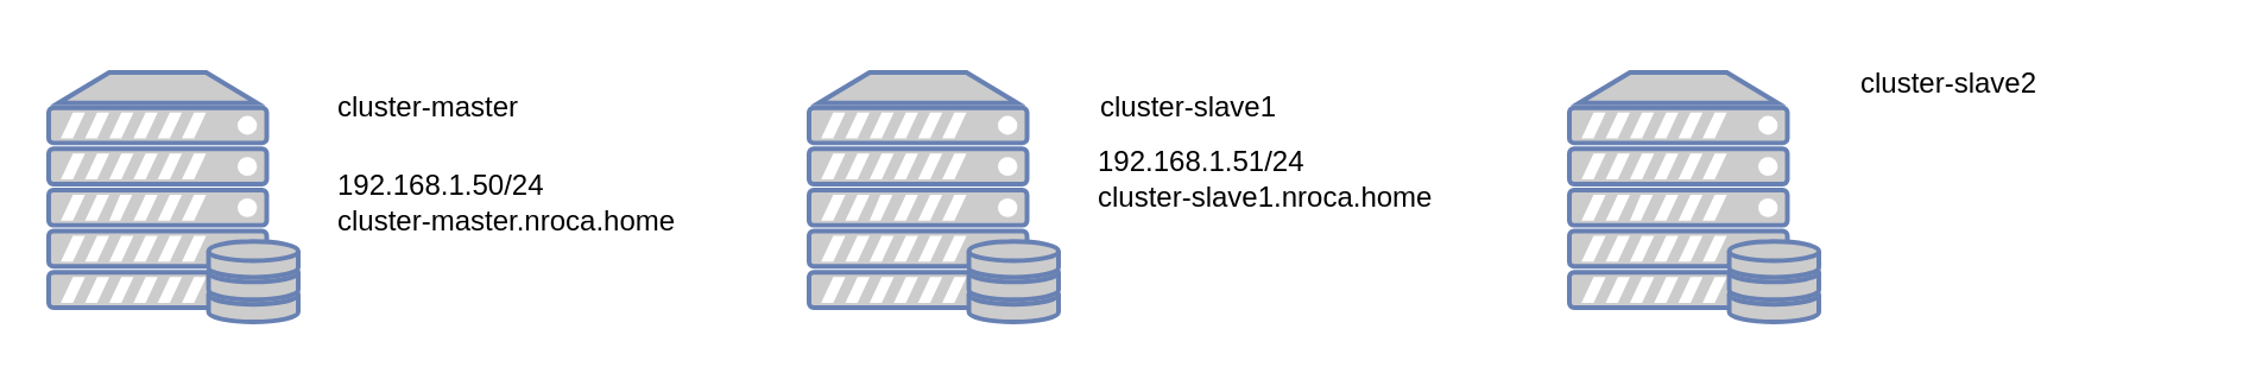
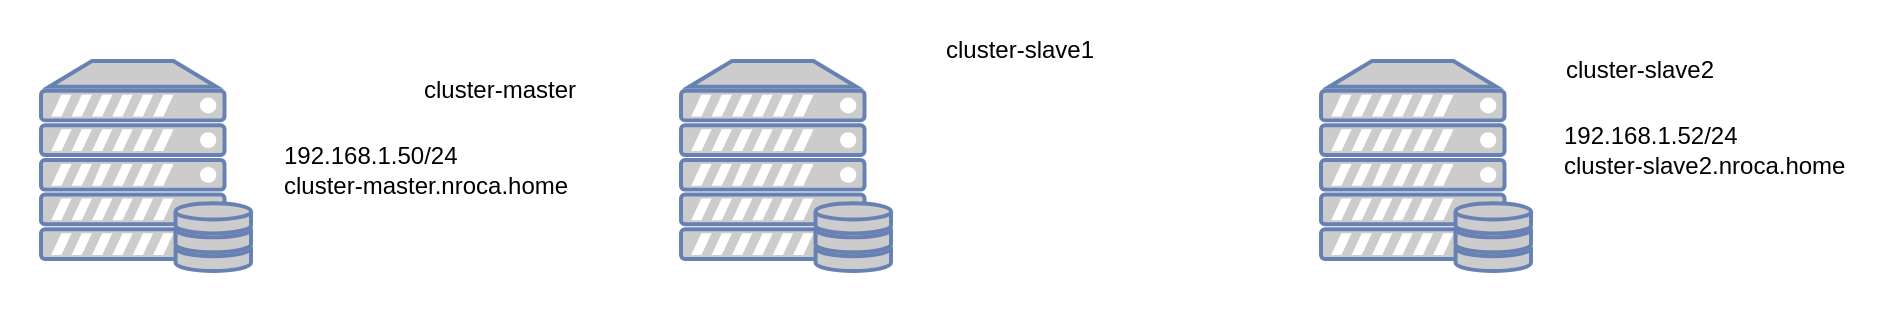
- <mxCell id="5" value="cluster-master" style="text;html=1;align=center;verticalAlign=middle;whiteSpace=wrap;rounded=0;" vertex="1" parent="1"><mxGeometry x="140" y="30" width="80" height="30" as="geometry" /></mxCell>
+ <mxCell id="5" value="cluster-master" style="text;html=1;align=center;verticalAlign=middle;whiteSpace=wrap;rounded=0;" vertex="1" parent="1"><mxGeometry x="210" y="30" width="80" height="30" as="geometry" /></mxCell>
- <mxCell id="7" value="cluster-slave1" style="text;html=1;align=center;verticalAlign=middle;whiteSpace=wrap;rounded=0;" vertex="1" parent="1"><mxGeometry x="460" y="30" width="80" height="30" as="geometry" /></mxCell>
+ <mxCell id="7" value="cluster-slave1" style="text;html=1;align=center;verticalAlign=middle;whiteSpace=wrap;rounded=0;" vertex="1" parent="1"><mxGeometry x="470" y="10" width="80" height="30" as="geometry" /></mxCell>
- <mxCell id="8" value="192.168.1.51/24&lt;div&gt;cluster-slave1.nroca.home&lt;/div&gt;" style="text;html=1;align=left;verticalAlign=middle;whiteSpace=wrap;rounded=0;" vertex="1" parent="1"><mxGeometry x="460" y="60" width="150" height="30" as="geometry" /></mxCell>
+ <mxCell id="10" value="192.168.1.52/24&lt;div&gt;cluster-slave2.nroca.home&lt;/div&gt;" style="text;html=1;align=left;verticalAlign=middle;whiteSpace=wrap;rounded=0;" vertex="1" parent="1"><mxGeometry x="780" y="60" width="150" height="30" as="geometry" /></mxCell>
